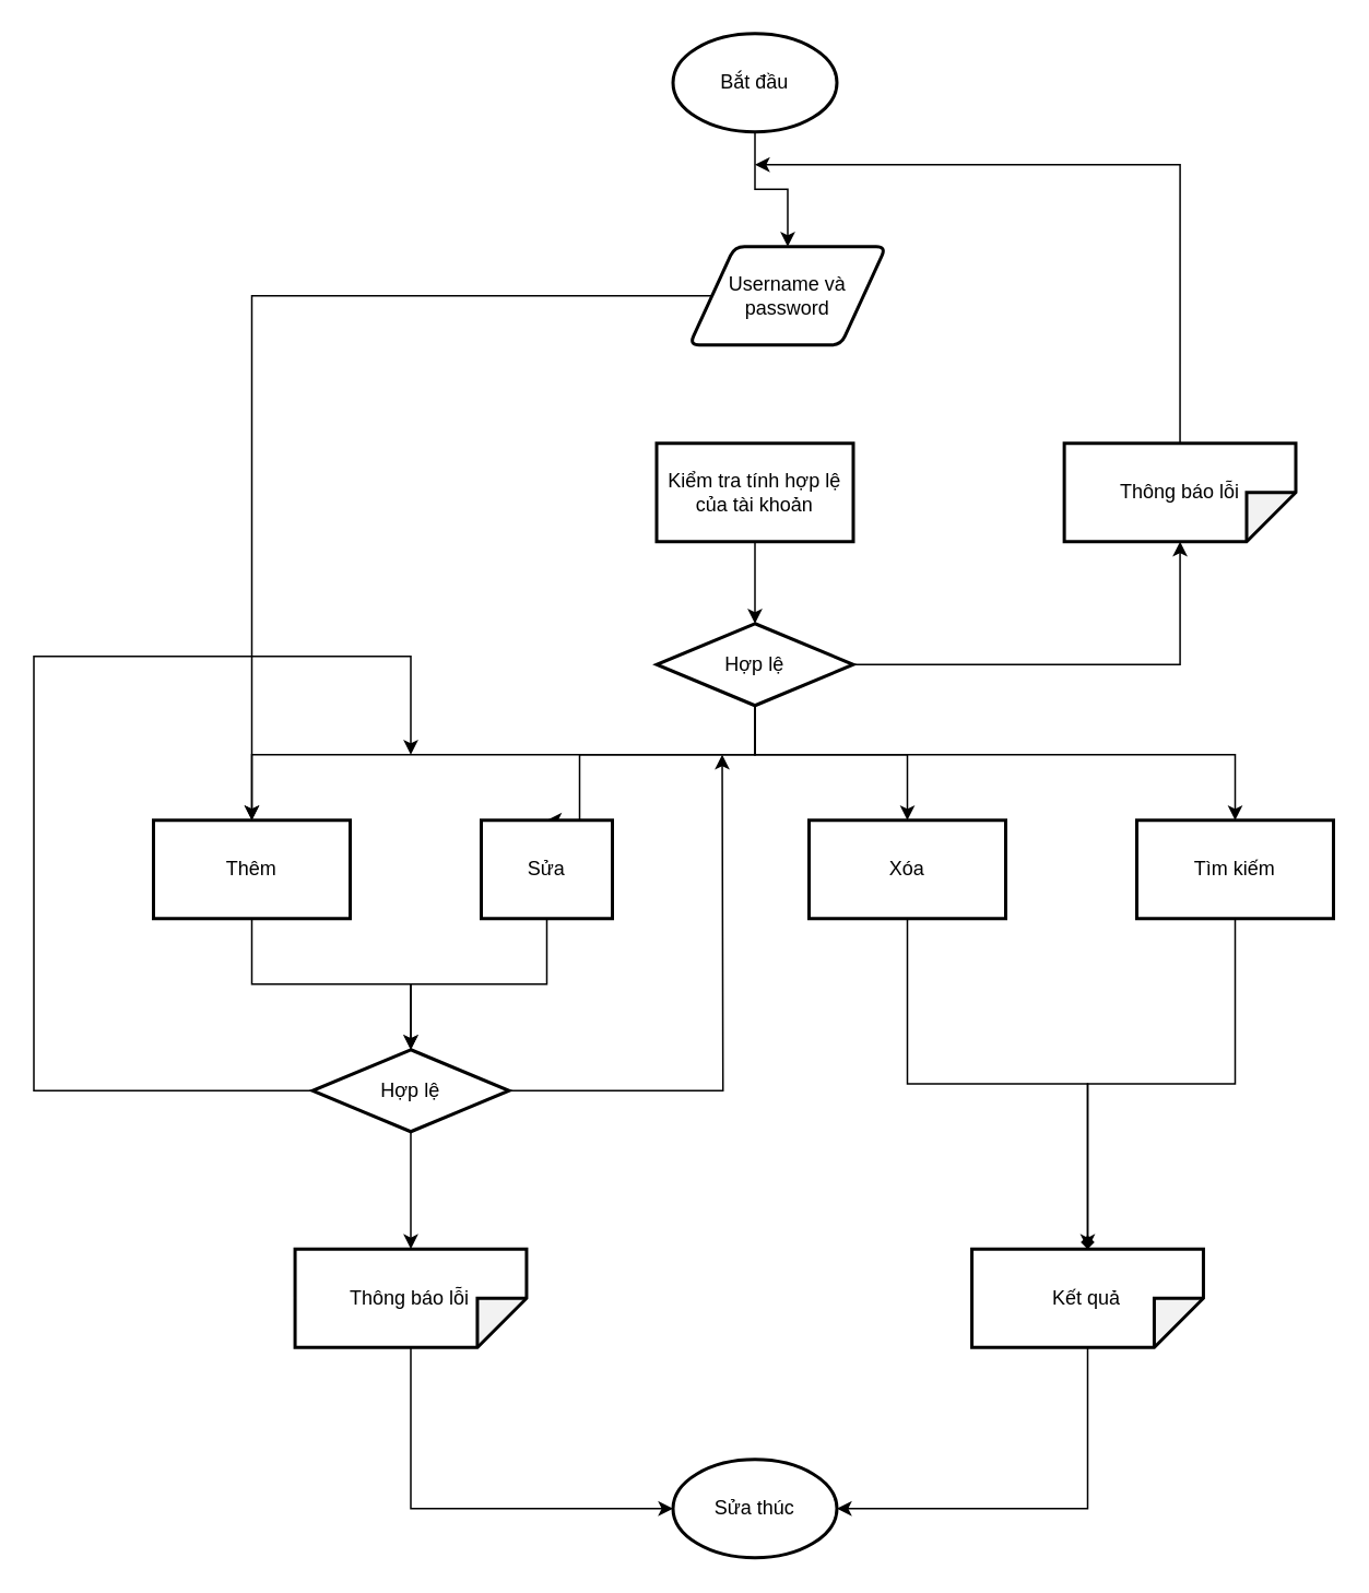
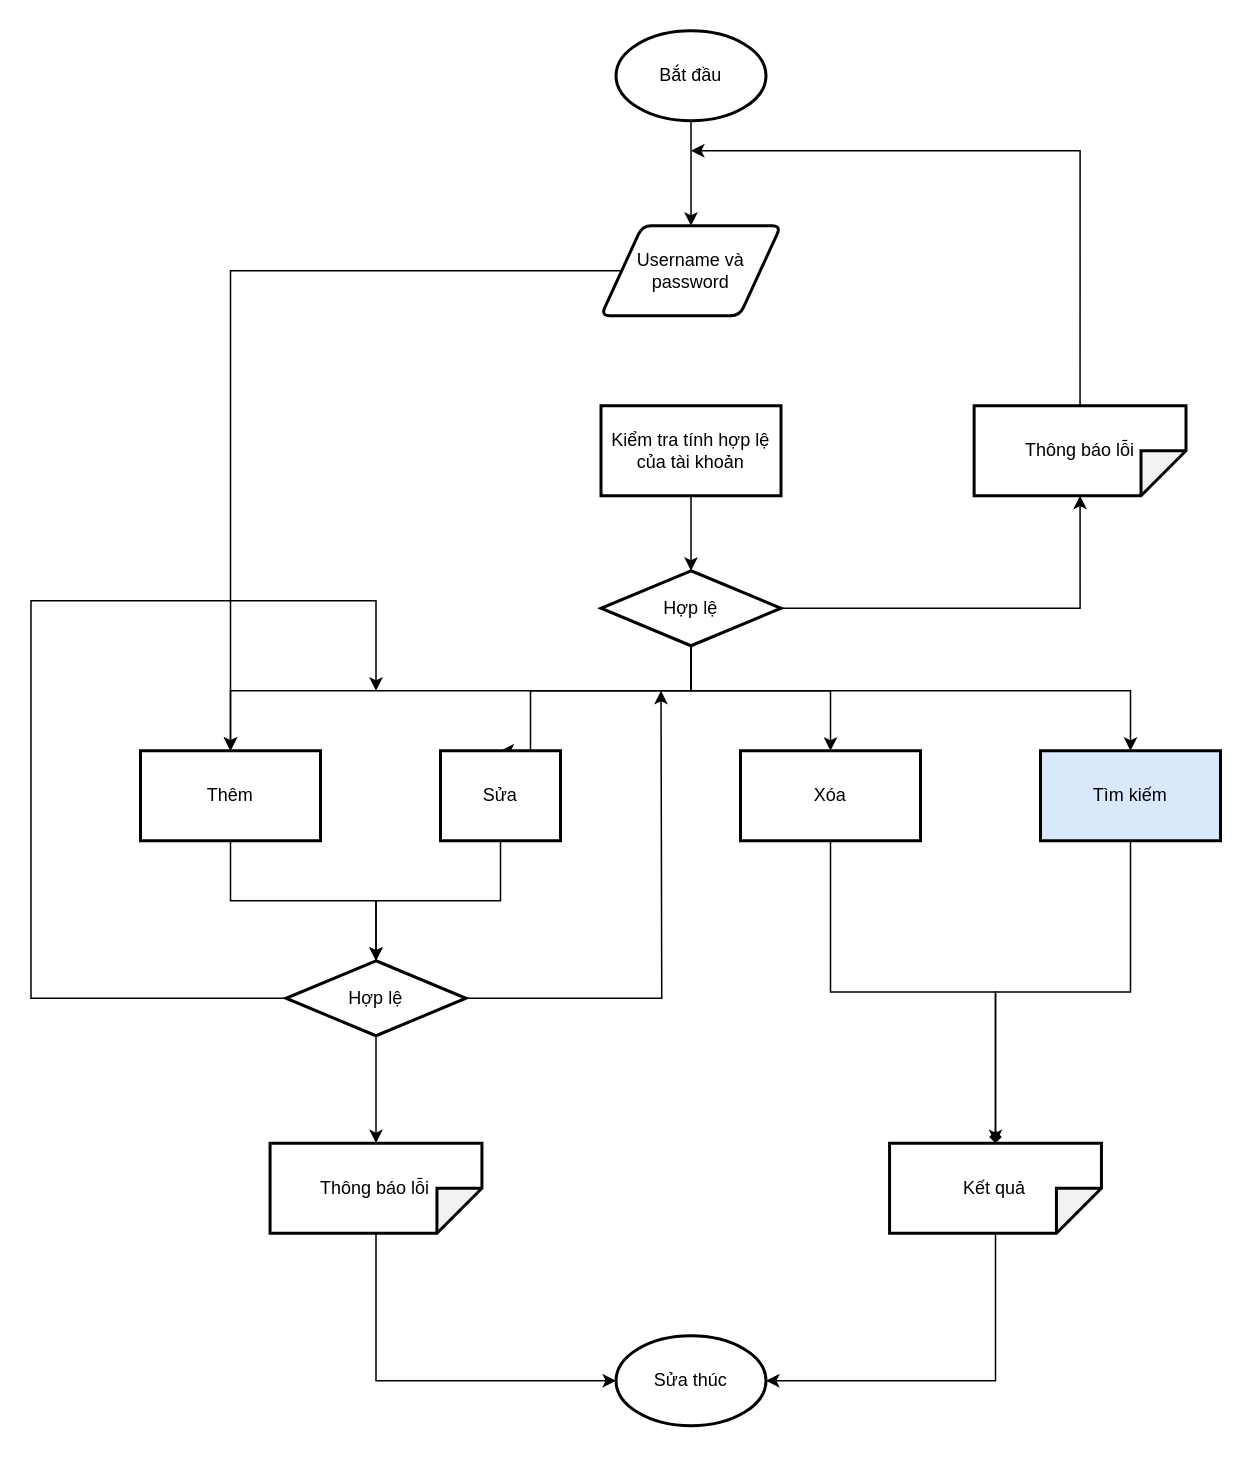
- <mxCell id="5" value="Username và password" style="shape=parallelogram;html=1;strokeWidth=2;perimeter=parallelogramPerimeter;whiteSpace=wrap;rounded=1;arcSize=12;size=0.23;" vertex="1" parent="1"><mxGeometry x="420" y="150" width="120" height="60" as="geometry" /></mxCell>
+ <mxCell id="5" value="Username và password" style="shape=parallelogram;html=1;strokeWidth=2;perimeter=parallelogramPerimeter;whiteSpace=wrap;rounded=1;arcSize=12;size=0.23;" vertex="1" parent="1"><mxGeometry x="400" y="150" width="120" height="60" as="geometry" /></mxCell>
- <mxCell id="23" value="Tìm kiếm" style="rounded=0;whiteSpace=wrap;html=1;strokeWidth=2;" vertex="1" parent="1"><mxGeometry x="693" y="500" width="120" height="60" as="geometry" /></mxCell>
+ <mxCell id="23" value="Tìm kiếm" style="rounded=0;whiteSpace=wrap;html=1;strokeWidth=2;fillColor=#dae8fc;" vertex="1" parent="1"><mxGeometry x="693" y="500" width="120" height="60" as="geometry" /></mxCell>
